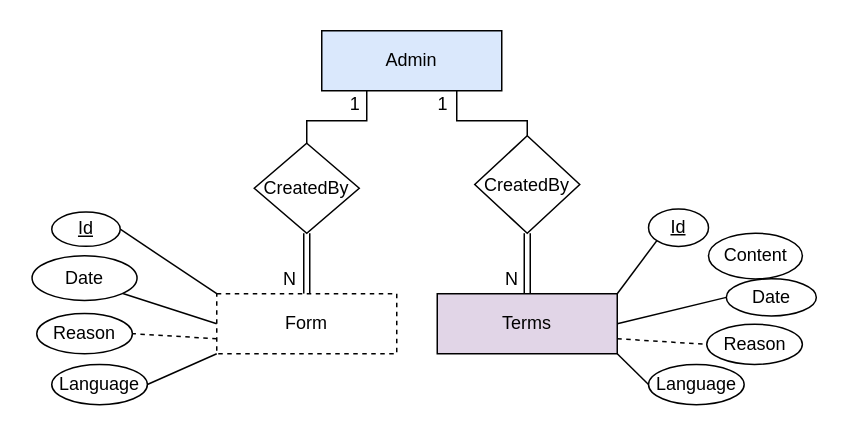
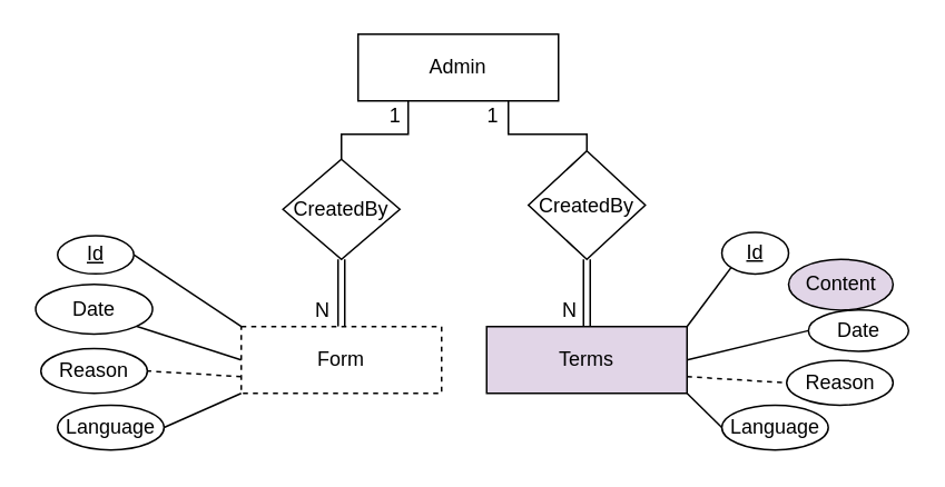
- <mxCell id="12" value="Admin" style="rounded=0;whiteSpace=wrap;html=1;fillColor=#dae8fc;" parent="1" vertex="1"><mxGeometry x="214" y="20" width="120" height="40" as="geometry" /></mxCell>
+ <mxCell id="12" value="Admin" style="rounded=0;whiteSpace=wrap;html=1;" parent="1" vertex="1"><mxGeometry x="214" y="20" width="120" height="40" as="geometry" /></mxCell>
- <mxCell id="18" value="Content" style="ellipse;whiteSpace=wrap;html=1;" parent="1" vertex="1"><mxGeometry x="471.85" y="155" width="62.56" height="30.42" as="geometry" /></mxCell>
+ <mxCell id="18" value="Content" style="ellipse;whiteSpace=wrap;html=1;fillColor=#e1d5e7;" parent="1" vertex="1"><mxGeometry x="471.85" y="155" width="62.56" height="30.42" as="geometry" /></mxCell>
